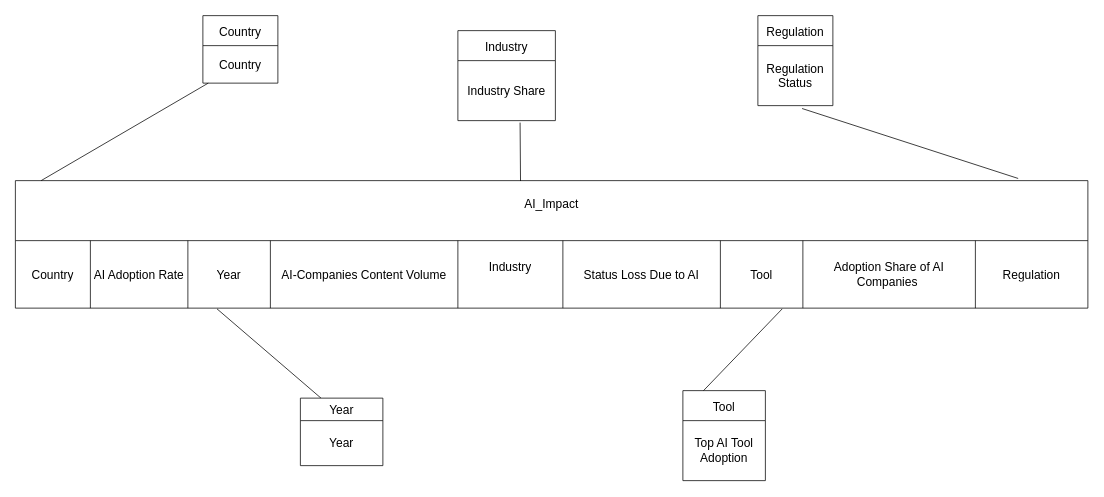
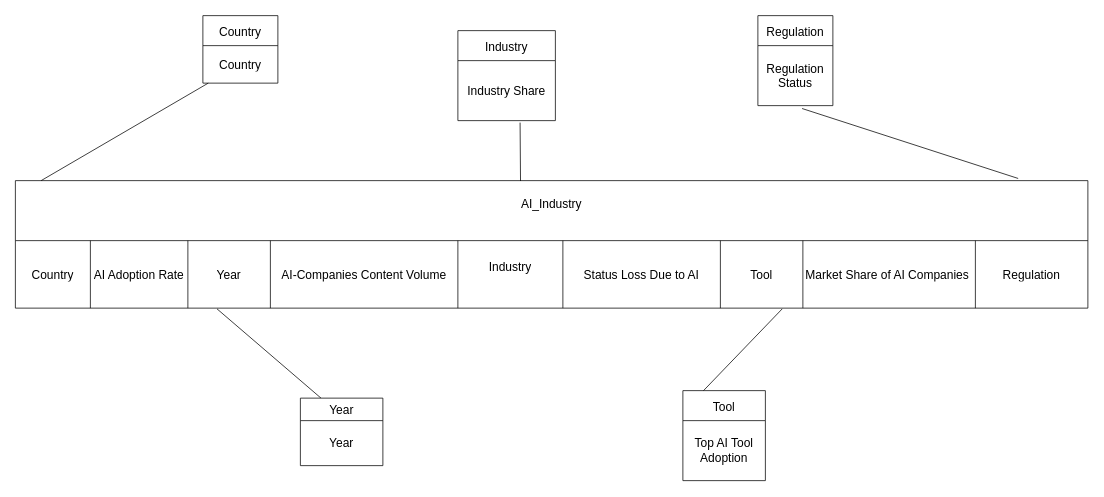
- <mxCell id="2" value="&#10;AI_Impact&#10;&#10;" style="shape=table;startSize=80;container=1;collapsible=0;childLayout=tableLayout;strokeColor=default;fontSize=16;" vertex="1" parent="1"><mxGeometry x="20" y="240" width="1430" height="170.0" as="geometry" /></mxCell>
+ <mxCell id="2" value="&#10;AI_Industry&#10;&#10;" style="shape=table;startSize=80;container=1;collapsible=0;childLayout=tableLayout;strokeColor=default;fontSize=16;" vertex="1" parent="1"><mxGeometry x="20" y="240" width="1430" height="170.0" as="geometry" /></mxCell>
- <mxCell id="11" value="&lt;div style=&quot;&quot;&gt;Adoption Share of AI Companies&amp;nbsp;&lt;/div&gt;" style="shape=partialRectangle;html=1;whiteSpace=wrap;connectable=0;strokeColor=inherit;overflow=hidden;fillColor=none;top=0;left=0;bottom=0;right=0;pointerEvents=1;fontSize=16;align=center;" vertex="1" parent="3"><mxGeometry x="1050" width="230" height="90" as="geometry"><mxRectangle width="230" height="90" as="alternateBounds" /></mxGeometry></mxCell>
+ <mxCell id="11" value="&lt;div style=&quot;&quot;&gt;Market Share of AI Companies&amp;nbsp;&lt;/div&gt;" style="shape=partialRectangle;html=1;whiteSpace=wrap;connectable=0;strokeColor=inherit;overflow=hidden;fillColor=none;top=0;left=0;bottom=0;right=0;pointerEvents=1;fontSize=16;align=center;" vertex="1" parent="3"><mxGeometry x="1050" width="230" height="90" as="geometry"><mxRectangle width="230" height="90" as="alternateBounds" /></mxGeometry></mxCell>
